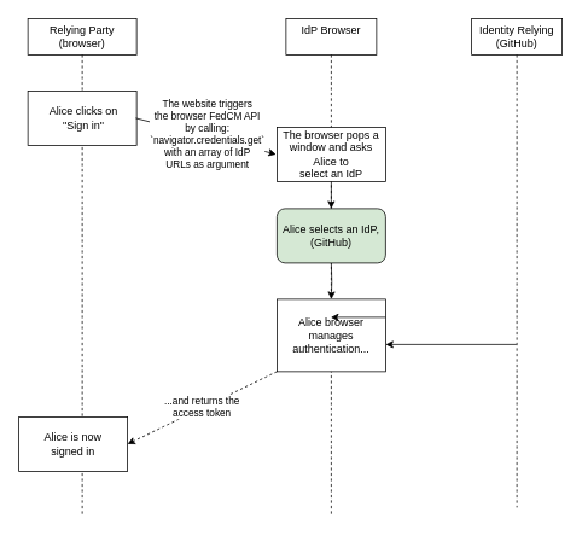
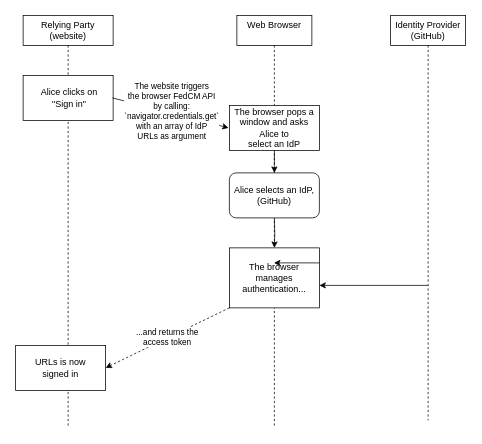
- <mxCell id="2" value="&lt;div&gt;Relying Party &lt;br&gt;&lt;/div&gt;&lt;div&gt;(browser) &lt;/div&gt;" style="shape=umlLifeline;perimeter=lifelinePerimeter;whiteSpace=wrap;html=1;container=0;dropTarget=0;collapsible=0;recursiveResize=0;outlineConnect=0;portConstraint=eastwest;newEdgeStyle={&quot;edgeStyle&quot;:&quot;elbowEdgeStyle&quot;,&quot;elbow&quot;:&quot;vertical&quot;,&quot;curved&quot;:0,&quot;rounded&quot;:0};" vertex="1" parent="1"><mxGeometry x="30" y="20" width="120" height="550" as="geometry" /></mxCell>
+ <mxCell id="2" value="&lt;div&gt;Relying Party &lt;br&gt;&lt;/div&gt;&lt;div&gt;(website) &lt;/div&gt;" style="shape=umlLifeline;perimeter=lifelinePerimeter;whiteSpace=wrap;html=1;container=0;dropTarget=0;collapsible=0;recursiveResize=0;outlineConnect=0;portConstraint=eastwest;newEdgeStyle={&quot;edgeStyle&quot;:&quot;elbowEdgeStyle&quot;,&quot;elbow&quot;:&quot;vertical&quot;,&quot;curved&quot;:0,&quot;rounded&quot;:0};" vertex="1" parent="1"><mxGeometry x="30" y="20" width="120" height="550" as="geometry" /></mxCell>
- <mxCell id="3" value="&lt;div&gt;IdP Browser&lt;br&gt;&lt;/div&gt;&lt;div&gt;&lt;br&gt;&lt;/div&gt;" style="shape=umlLifeline;perimeter=lifelinePerimeter;whiteSpace=wrap;html=1;container=0;dropTarget=0;collapsible=0;recursiveResize=0;outlineConnect=0;portConstraint=eastwest;newEdgeStyle={&quot;edgeStyle&quot;:&quot;elbowEdgeStyle&quot;,&quot;elbow&quot;:&quot;vertical&quot;,&quot;curved&quot;:0,&quot;rounded&quot;:0};" vertex="1" parent="1"><mxGeometry x="315" y="20" width="100" height="550" as="geometry" /></mxCell>
+ <mxCell id="3" value="&lt;div&gt;Web Browser&lt;br&gt;&lt;/div&gt;&lt;div&gt;&lt;br&gt;&lt;/div&gt;" style="shape=umlLifeline;perimeter=lifelinePerimeter;whiteSpace=wrap;html=1;container=0;dropTarget=0;collapsible=0;recursiveResize=0;outlineConnect=0;portConstraint=eastwest;newEdgeStyle={&quot;edgeStyle&quot;:&quot;elbowEdgeStyle&quot;,&quot;elbow&quot;:&quot;vertical&quot;,&quot;curved&quot;:0,&quot;rounded&quot;:0};" vertex="1" parent="1"><mxGeometry x="315" y="20" width="100" height="550" as="geometry" /></mxCell>
- <mxCell id="10" value="&lt;div&gt;Identity Relying&lt;/div&gt;&lt;div&gt;(GitHub)&lt;br&gt;&lt;/div&gt;" style="shape=umlLifeline;perimeter=lifelinePerimeter;whiteSpace=wrap;html=1;container=0;dropTarget=0;collapsible=0;recursiveResize=0;outlineConnect=0;portConstraint=eastwest;newEdgeStyle={&quot;edgeStyle&quot;:&quot;elbowEdgeStyle&quot;,&quot;elbow&quot;:&quot;vertical&quot;,&quot;curved&quot;:0,&quot;rounded&quot;:0};" vertex="1" parent="1"><mxGeometry x="520" y="20" width="100" height="540" as="geometry" /></mxCell>
+ <mxCell id="10" value="&lt;div&gt;Identity Provider&lt;/div&gt;&lt;div&gt;(GitHub)&lt;br&gt;&lt;/div&gt;" style="shape=umlLifeline;perimeter=lifelinePerimeter;whiteSpace=wrap;html=1;container=0;dropTarget=0;collapsible=0;recursiveResize=0;outlineConnect=0;portConstraint=eastwest;newEdgeStyle={&quot;edgeStyle&quot;:&quot;elbowEdgeStyle&quot;,&quot;elbow&quot;:&quot;vertical&quot;,&quot;curved&quot;:0,&quot;rounded&quot;:0};" vertex="1" parent="1"><mxGeometry x="520" y="20" width="100" height="540" as="geometry" /></mxCell>
- <mxCell id="16" value="Alice selects an IdP,&lt;br&gt;(GitHub) &lt;br&gt; " style="rounded=1;whiteSpace=wrap;html=1;fillColor=#d5e8d4;" vertex="1" parent="1"><mxGeometry x="305" y="230" width="120" height="60" as="geometry" /></mxCell>
+ <mxCell id="16" value="Alice selects an IdP,&lt;br&gt;(GitHub) &lt;br&gt; " style="rounded=1;whiteSpace=wrap;html=1;" vertex="1" parent="1"><mxGeometry x="305" y="230" width="120" height="60" as="geometry" /></mxCell>
- <mxCell id="12" value="Alice browser manages authentication..." style="whiteSpace=wrap;html=1;rounded=0;" vertex="1" parent="1"><mxGeometry x="305" y="330" width="120" height="80" as="geometry" /></mxCell>
+ <mxCell id="12" value="The browser manages authentication..." style="whiteSpace=wrap;html=1;rounded=0;" vertex="1" parent="1"><mxGeometry x="305" y="330" width="120" height="80" as="geometry" /></mxCell>
- <mxCell id="9" value="&lt;div align=&quot;center&quot;&gt;Alice is now &lt;br&gt;&lt;/div&gt;&lt;div align=&quot;center&quot;&gt;signed in&lt;br&gt;&lt;/div&gt;" style="rounded=0;whiteSpace=wrap;html=1;align=center;" vertex="1" parent="1"><mxGeometry x="20" y="460" width="120" height="60" as="geometry" /></mxCell>
+ <mxCell id="9" value="&lt;div align=&quot;center&quot;&gt;URLs is now &lt;br&gt;&lt;/div&gt;&lt;div align=&quot;center&quot;&gt;signed in&lt;br&gt;&lt;/div&gt;" style="rounded=0;whiteSpace=wrap;html=1;align=center;" vertex="1" parent="1"><mxGeometry x="20" y="460" width="120" height="60" as="geometry" /></mxCell>
